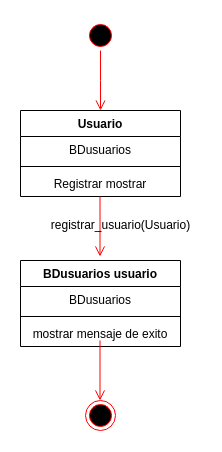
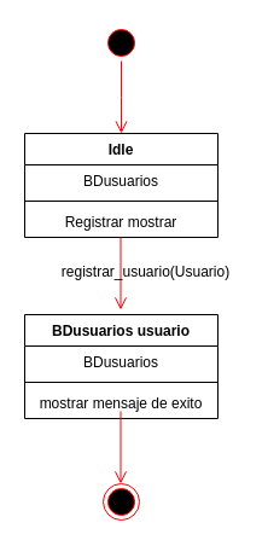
- <mxCell id="4" value="Usuario" style="swimlane;fontStyle=1;align=center;verticalAlign=top;childLayout=stackLayout;horizontal=1;startSize=26;horizontalStack=0;resizeParent=1;resizeParentMax=0;resizeLast=0;collapsible=1;marginBottom=0;whiteSpace=wrap;html=1;" vertex="1" parent="1"><mxGeometry x="20" y="110" width="160" height="86" as="geometry" /></mxCell>
+ <mxCell id="4" value="Idle" style="swimlane;fontStyle=1;align=center;verticalAlign=top;childLayout=stackLayout;horizontal=1;startSize=26;horizontalStack=0;resizeParent=1;resizeParentMax=0;resizeLast=0;collapsible=1;marginBottom=0;whiteSpace=wrap;html=1;" vertex="1" parent="1"><mxGeometry x="20" y="110" width="160" height="86" as="geometry" /></mxCell>
